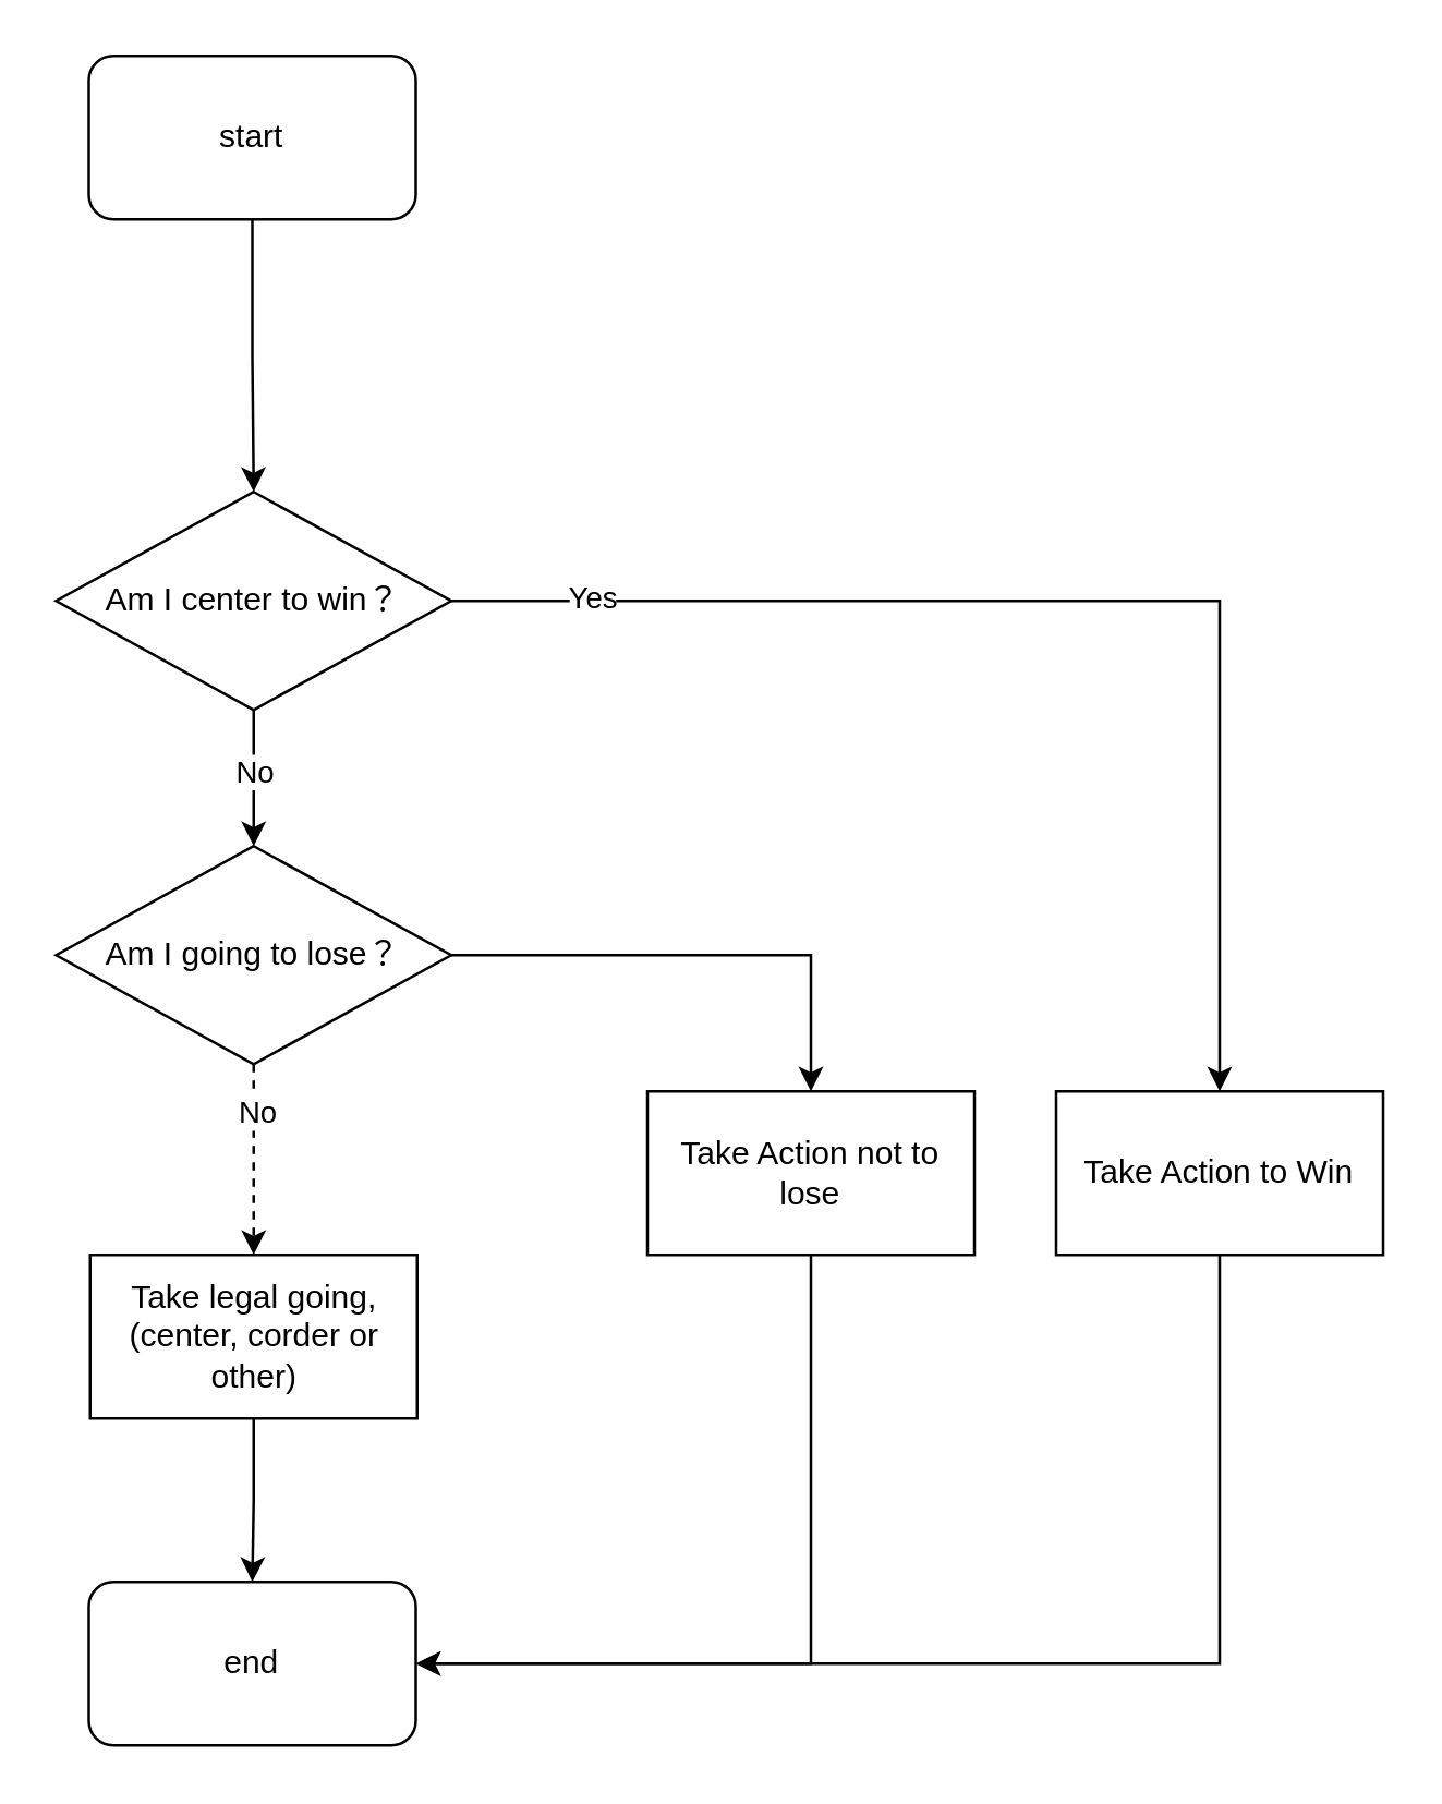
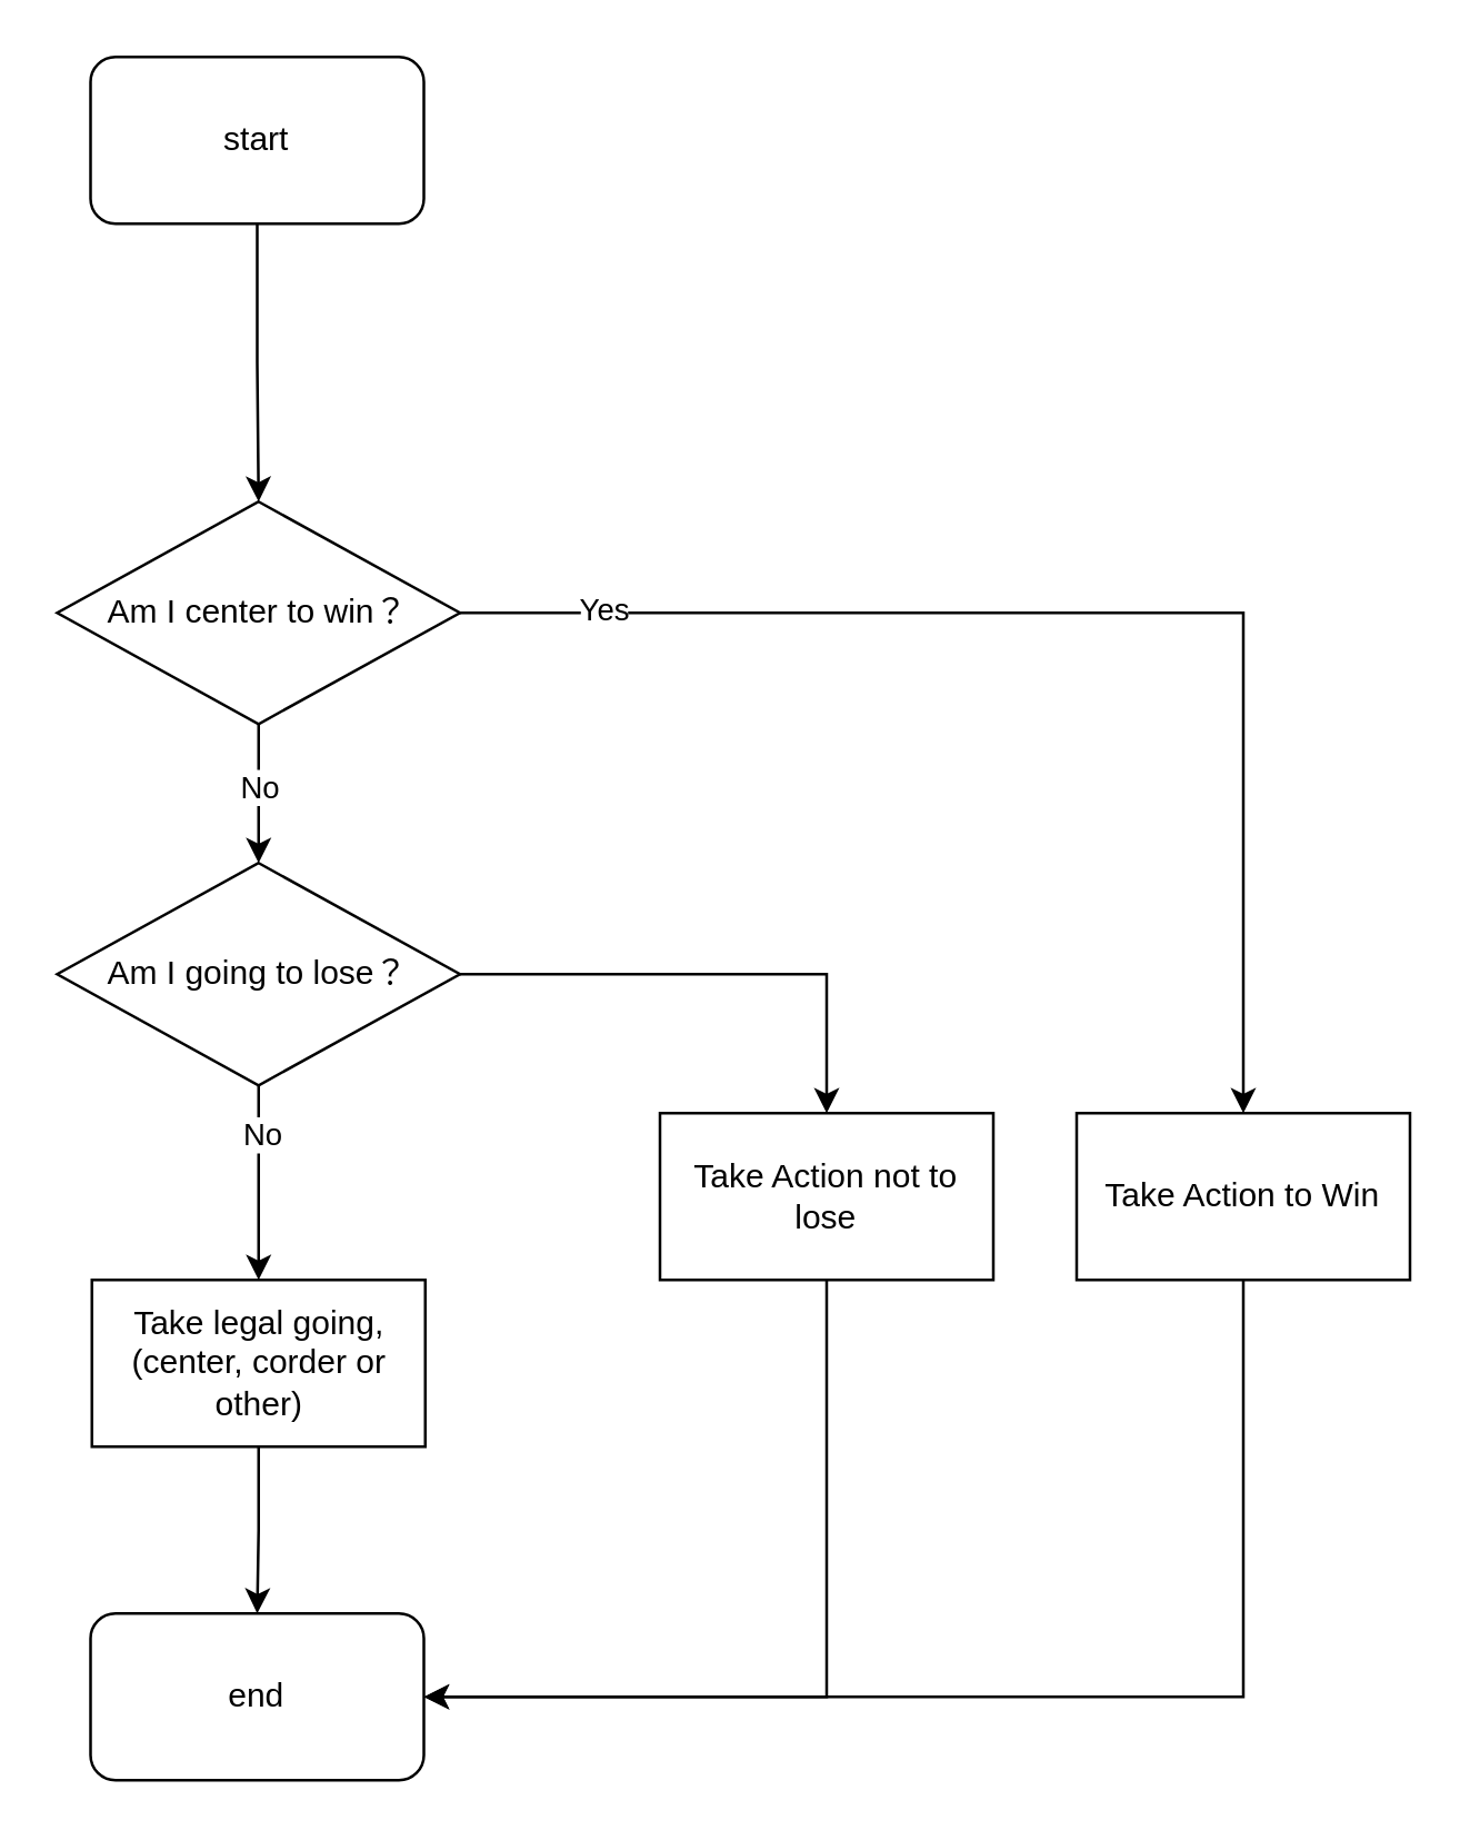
- <mxCell id="9" style="edgeStyle=orthogonalEdgeStyle;rounded=0;orthogonalLoop=1;jettySize=auto;html=1;entryX=0.5;entryY=0;entryDx=0;entryDy=0;dashed=1;" edge="1" parent="1" source="12" target="14"><mxGeometry relative="1" as="geometry" /></mxCell>
+ <mxCell id="9" style="edgeStyle=orthogonalEdgeStyle;rounded=0;orthogonalLoop=1;jettySize=auto;html=1;entryX=0.5;entryY=0;entryDx=0;entryDy=0;" edge="1" parent="1" source="12" target="14"><mxGeometry relative="1" as="geometry" /></mxCell>
